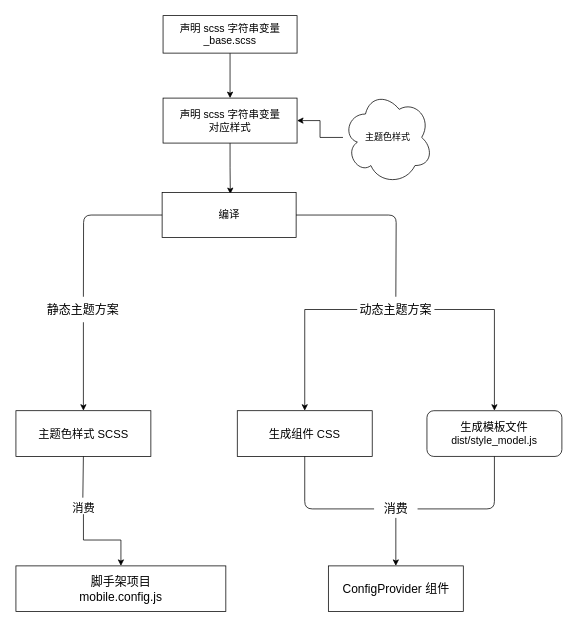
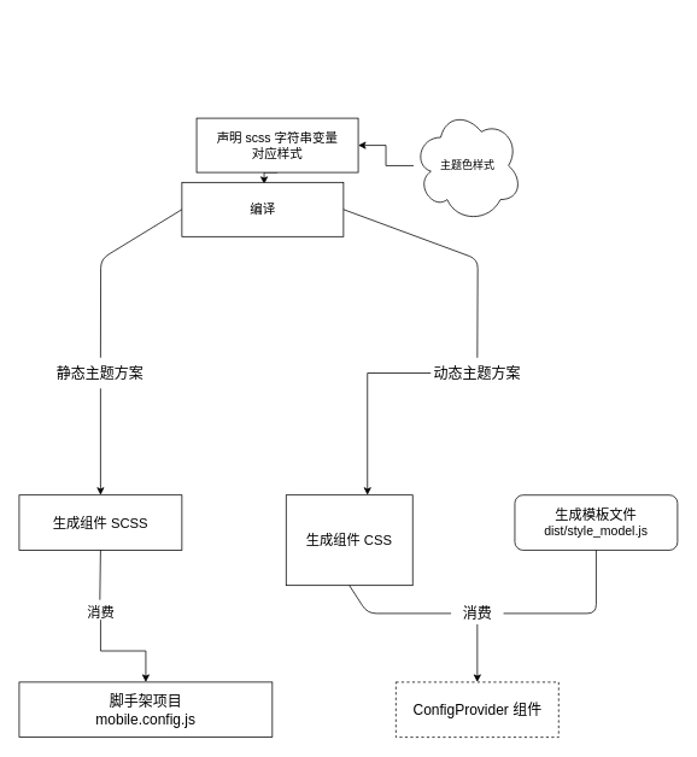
- <mxCell id="3" value="&lt;font&gt;&lt;span style=&quot;font-size: 14px&quot;&gt;声明&amp;nbsp;scss 字符串变量&lt;/span&gt;&lt;br&gt;&lt;font style=&quot;font-size: 14px&quot;&gt;_base.scss&lt;/font&gt;&lt;br&gt;&lt;/font&gt;" style="rounded=0;whiteSpace=wrap;html=1;verticalAlign=middle;spacing=2;" vertex="1" parent="1"><mxGeometry x="217" y="20" width="178.75" height="50" as="geometry" /></mxCell>
- <mxCell id="2" style="edgeStyle=orthogonalEdgeStyle;rounded=0;orthogonalLoop=1;jettySize=auto;html=1;exitX=0.5;exitY=1;exitDx=0;exitDy=0;entryX=0.5;entryY=0;entryDx=0;entryDy=0;" edge="1" parent="1" source="3" target="6"><mxGeometry relative="1" as="geometry" /></mxCell>
- <mxCell id="11" value="&lt;span style=&quot;font-size: 14px&quot;&gt;编译&lt;/span&gt;" style="rounded=0;whiteSpace=wrap;html=1;" vertex="1" parent="1"><mxGeometry x="215.75" y="256" width="178.75" height="60" as="geometry" /></mxCell>
+ <mxCell id="11" value="&lt;span style=&quot;font-size: 14px&quot;&gt;编译&lt;/span&gt;" style="rounded=0;whiteSpace=wrap;html=1;" vertex="1" parent="1"><mxGeometry x="200.75" y="201" width="178.75" height="60" as="geometry" /></mxCell>
- <mxCell id="14" style="edgeStyle=orthogonalEdgeStyle;rounded=0;orthogonalLoop=1;jettySize=auto;html=1;exitX=1;exitY=0.5;exitDx=0;exitDy=0;entryX=0.5;entryY=0;entryDx=0;entryDy=0;" edge="1" parent="1" source="15" target="10"><mxGeometry relative="1" as="geometry"><mxPoint x="610.75" y="419" as="sourcePoint" /></mxGeometry></mxCell>
- <mxCell id="4" value="&lt;span style=&quot;font-size: 15px&quot;&gt;主题色样式 SCSS&lt;/span&gt;" style="rounded=0;whiteSpace=wrap;html=1;" vertex="1" parent="1"><mxGeometry x="20.75" y="547" width="180" height="61" as="geometry" /></mxCell>
+ <mxCell id="4" value="&lt;span style=&quot;font-size: 15px&quot;&gt;生成组件 SCSS&lt;/span&gt;" style="rounded=0;whiteSpace=wrap;html=1;" vertex="1" parent="1"><mxGeometry x="20.75" y="547" width="180" height="61" as="geometry" /></mxCell>
- <mxCell id="9" value="&lt;span style=&quot;font-size: 15px&quot;&gt;生成组件 CSS&lt;/span&gt;" style="rounded=0;whiteSpace=wrap;html=1;" vertex="1" parent="1"><mxGeometry x="316" y="547" width="180" height="61" as="geometry" /></mxCell>
+ <mxCell id="9" value="&lt;span style=&quot;font-size: 15px&quot;&gt;生成组件 CSS&lt;/span&gt;" style="rounded=0;whiteSpace=wrap;html=1;" vertex="1" parent="1"><mxGeometry x="316" y="547" width="140" height="100" as="geometry" /></mxCell>
- <mxCell id="23" value="&lt;div style=&quot;margin: 0px&quot;&gt;&lt;p style=&quot;margin: 0px&quot;&gt;&lt;span style=&quot;font-size: 16px&quot;&gt;ConfigProvider 组件&lt;/span&gt;&lt;/p&gt;&lt;/div&gt;" style="rounded=0;whiteSpace=wrap;html=1;" vertex="1" parent="1"><mxGeometry x="437.5" y="754" width="180" height="61" as="geometry" /></mxCell>
+ <mxCell id="23" value="&lt;div style=&quot;margin: 0px&quot;&gt;&lt;p style=&quot;margin: 0px&quot;&gt;&lt;span style=&quot;font-size: 16px&quot;&gt;ConfigProvider 组件&lt;/span&gt;&lt;/p&gt;&lt;/div&gt;" style="rounded=0;whiteSpace=wrap;html=1;dashed=1;" vertex="1" parent="1"><mxGeometry x="437.5" y="754" width="180" height="61" as="geometry" /></mxCell>
